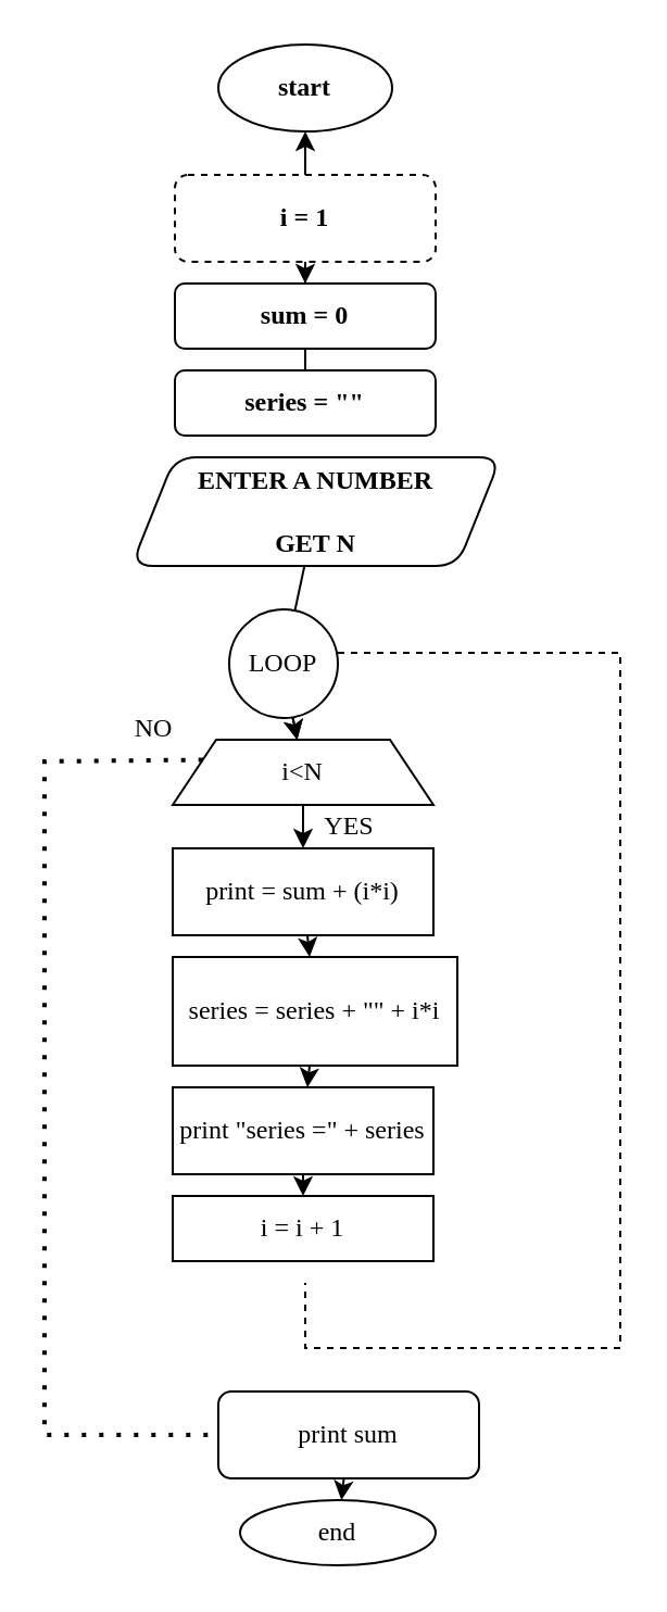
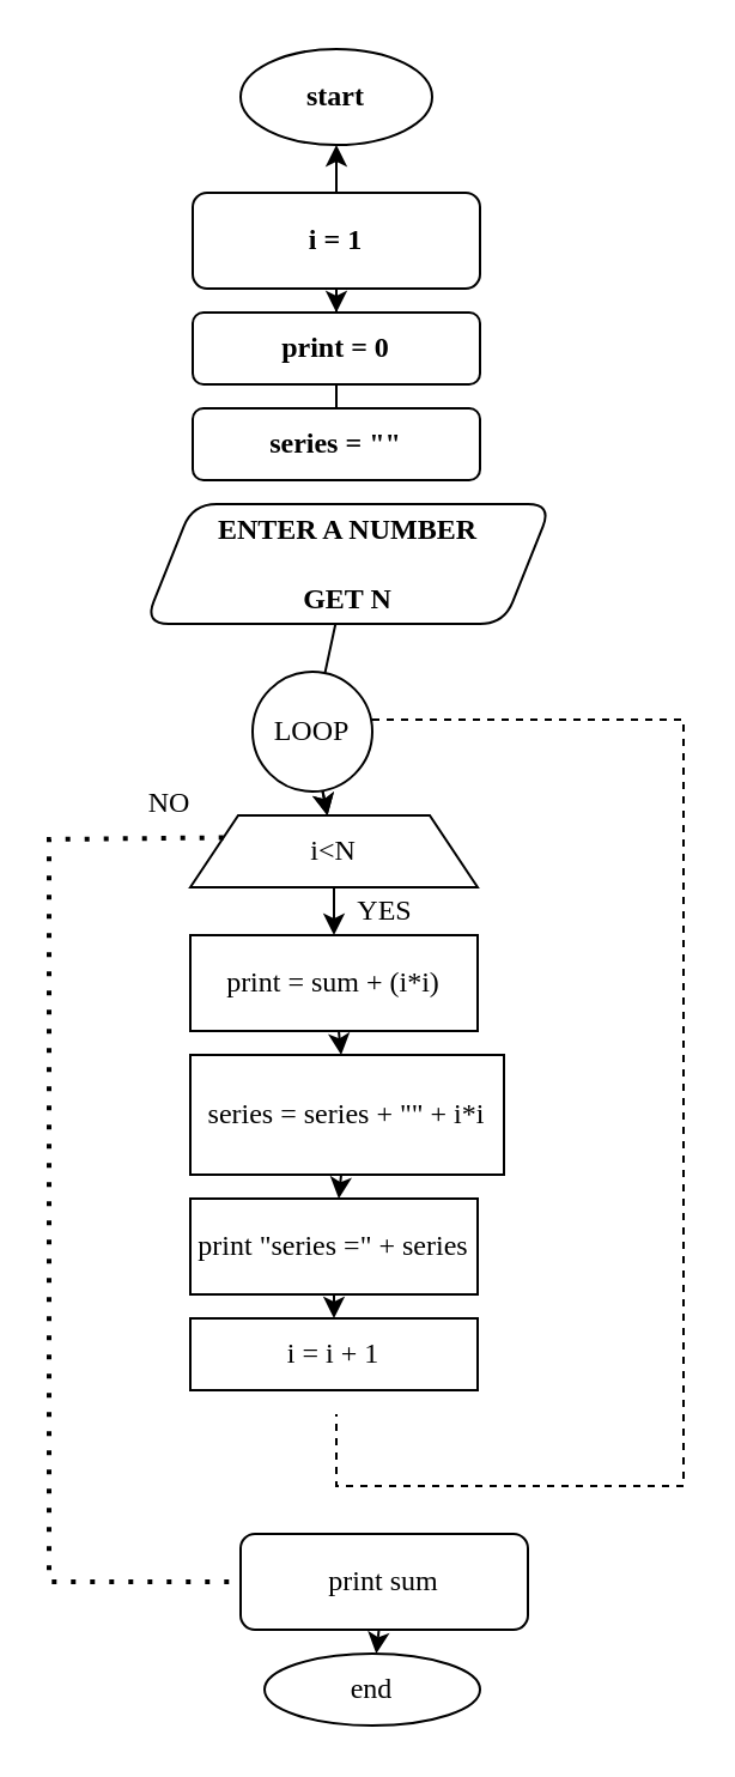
- <mxCell id="6" value="i = 1&lt;br&gt;" style="rounded=1;whiteSpace=wrap;html=1;fontFamily=Verdana;fontStyle=1;dashed=1;" vertex="1" parent="1"><mxGeometry x="80" y="80" width="120" height="40" as="geometry" /></mxCell>
+ <mxCell id="6" value="i = 1&lt;br&gt;" style="rounded=1;whiteSpace=wrap;html=1;fontFamily=Verdana;fontStyle=1" vertex="1" parent="1"><mxGeometry x="80" y="80" width="120" height="40" as="geometry" /></mxCell>
- <mxCell id="8" value="&lt;b&gt;sum = 0&lt;/b&gt;" style="whiteSpace=wrap;html=1;fontFamily=Verdana;rounded=1;fontStyle=0;" vertex="1" parent="1"><mxGeometry x="80" y="130" width="120" height="30" as="geometry" /></mxCell>
+ <mxCell id="8" value="&lt;b&gt;print = 0&lt;/b&gt;" style="whiteSpace=wrap;html=1;fontFamily=Verdana;rounded=1;fontStyle=0;" vertex="1" parent="1"><mxGeometry x="80" y="130" width="120" height="30" as="geometry" /></mxCell>
